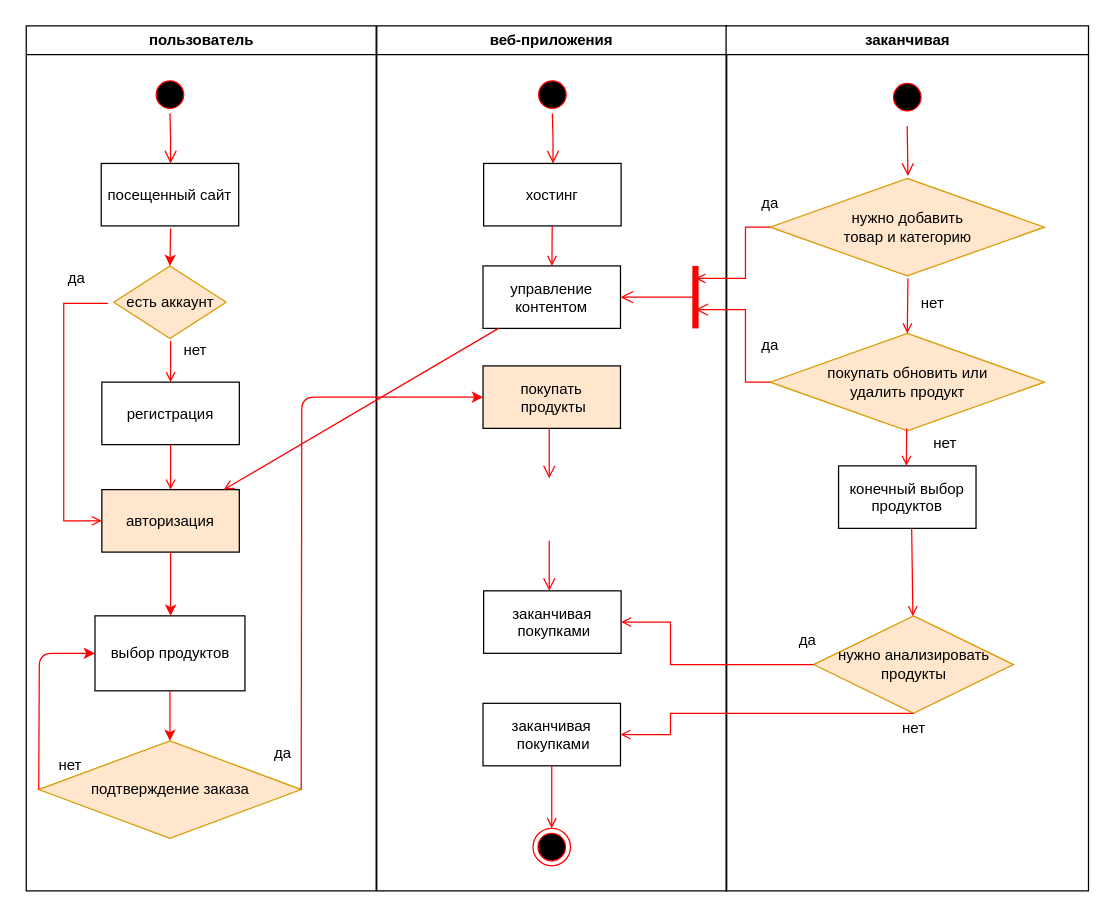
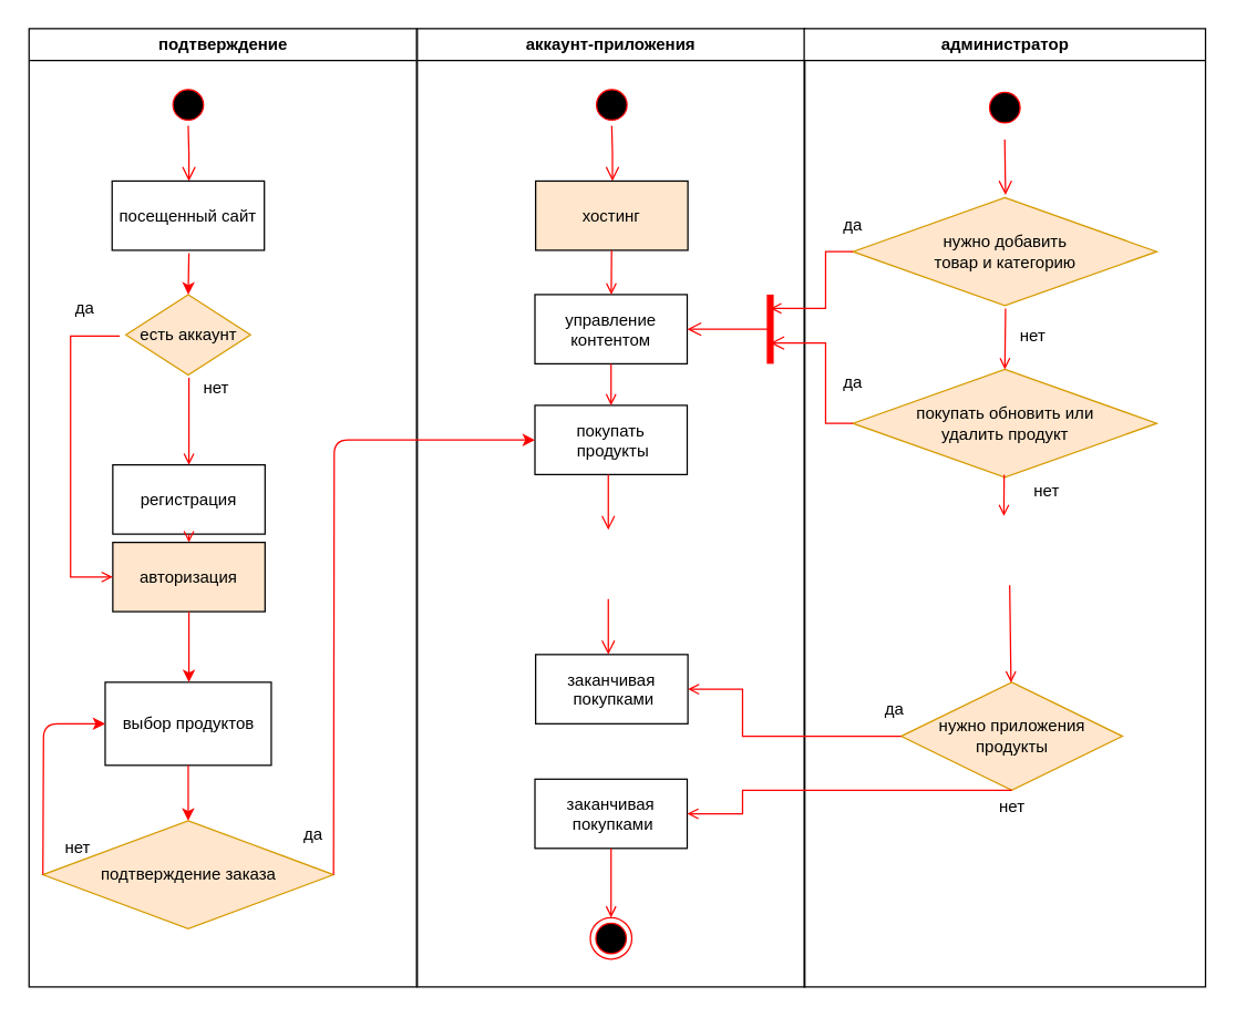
- <mxCell id="2" value="пользователь" style="swimlane;whiteSpace=wrap;startSize=23;" parent="1" vertex="1"><mxGeometry x="20.5" y="20" width="280" height="692" as="geometry" /></mxCell>
+ <mxCell id="2" value="подтверждение" style="swimlane;whiteSpace=wrap;startSize=23;" parent="1" vertex="1"><mxGeometry x="20.5" y="20" width="280" height="692" as="geometry" /></mxCell>
- <mxCell id="21" value="веб-приложения" style="swimlane;whiteSpace=wrap" parent="1" vertex="1"><mxGeometry x="301" y="20" width="280" height="692" as="geometry" /></mxCell>
+ <mxCell id="21" value="аккаунт-приложения" style="swimlane;whiteSpace=wrap" parent="1" vertex="1"><mxGeometry x="301" y="20" width="280" height="692" as="geometry" /></mxCell>
- <mxCell id="35" value="заканчивая" style="swimlane;whiteSpace=wrap" parent="1" vertex="1"><mxGeometry x="580.5" y="20" width="290" height="692" as="geometry" /></mxCell>
+ <mxCell id="35" value="администратор" style="swimlane;whiteSpace=wrap" parent="1" vertex="1"><mxGeometry x="580.5" y="20" width="290" height="692" as="geometry" /></mxCell>
- <mxCell id="24" value="хостинг" style="" parent="21" vertex="1"><mxGeometry x="85.5" y="110" width="110" height="50" as="geometry" /></mxCell>
+ <mxCell id="24" value="хостинг" style="fillColor=#ffe6cc;" parent="21" vertex="1"><mxGeometry x="85.5" y="110" width="110" height="50" as="geometry" /></mxCell>
- <mxCell id="27" value="покупать&#10; продукты" style="fillColor=#ffe6cc;" parent="21" vertex="1"><mxGeometry x="85" y="272" width="110" height="50" as="geometry" /></mxCell>
+ <mxCell id="27" value="покупать&#10; продукты" style="" parent="21" vertex="1"><mxGeometry x="85" y="272" width="110" height="50" as="geometry" /></mxCell>
- <mxCell id="6" value="регистрация" style="" parent="2" vertex="1"><mxGeometry x="60.5" y="285" width="110" height="50" as="geometry" /></mxCell>
+ <mxCell id="6" value="регистрация" style="" parent="2" vertex="1"><mxGeometry x="60.5" y="315" width="110" height="50" as="geometry" /></mxCell>
- <mxCell id="28" value="" style="endArrow=open;strokeColor=#FF0000;endFill=1;rounded=0;" parent="21" source="25" target="8" edge="1"><mxGeometry relative="1" as="geometry" /></mxCell>
+ <mxCell id="28" value="" style="endArrow=open;strokeColor=#FF0000;endFill=1;rounded=0" parent="21" source="25" target="27" edge="1"><mxGeometry relative="1" as="geometry" /></mxCell>
- <mxCell id="38" value="конечный выбор &#10;продуктов" style="" vertex="1" parent="35"><mxGeometry x="90" y="352" width="110" height="50" as="geometry" /></mxCell>
- <mxCell id="45" value="нужно анализировать продукты" style="rhombus;whiteSpace=wrap;html=1;fillColor=#ffe6cc;strokeColor=#d79b00;" vertex="1" parent="35"><mxGeometry x="70" y="472" width="160" height="78" as="geometry" /></mxCell>
+ <mxCell id="45" value="нужно приложения продукты" style="rhombus;whiteSpace=wrap;html=1;fillColor=#ffe6cc;strokeColor=#d79b00;" vertex="1" parent="35"><mxGeometry x="70" y="472" width="160" height="78" as="geometry" /></mxCell>
